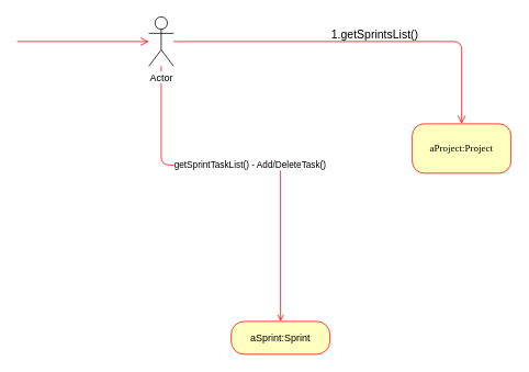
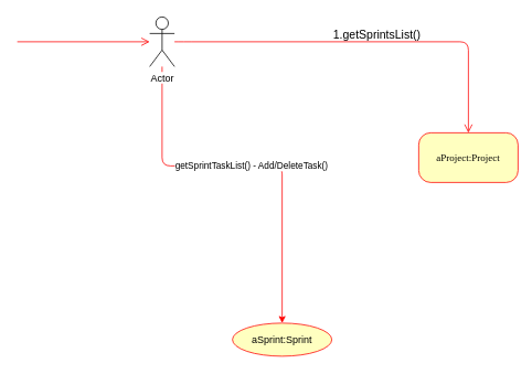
- <mxCell id="2" value="aProject:Project" style="rounded=1;whiteSpace=wrap;html=1;arcSize=24;fillColor=#ffffc0;strokeColor=#ff0000;shadow=0;comic=0;labelBackgroundColor=none;fontFamily=Verdana;fontSize=12;fontColor=#000000;align=center;" vertex="1" parent="1"><mxGeometry x="500" y="150" width="120" height="60" as="geometry" /></mxCell>
+ <mxCell id="2" value="aProject:Project" style="rounded=1;whiteSpace=wrap;html=1;arcSize=24;fillColor=#ffffc0;strokeColor=#ff0000;shadow=0;comic=0;labelBackgroundColor=none;fontFamily=Verdana;fontSize=12;fontColor=#000000;align=center;" vertex="1" parent="1"><mxGeometry x="505" y="160" width="120" height="60" as="geometry" /></mxCell>
- <mxCell id="5" value="getSprintTaskList() - Add/DeleteTask()" style="edgeStyle=orthogonalEdgeStyle;rounded=1;orthogonalLoop=1;jettySize=auto;html=1;entryX=0.5;entryY=0;entryDx=0;entryDy=0;strokeColor=#FF0000;endArrow=open;" edge="1" parent="1" source="6" target="8"><mxGeometry relative="1" as="geometry"><Array as="points"><mxPoint x="195" y="200" /><mxPoint x="340" y="200" /></Array></mxGeometry></mxCell>
+ <mxCell id="5" value="getSprintTaskList() - Add/DeleteTask()" style="edgeStyle=orthogonalEdgeStyle;rounded=1;orthogonalLoop=1;jettySize=auto;html=1;entryX=0.5;entryY=0;entryDx=0;entryDy=0;strokeColor=#FF0000;" edge="1" parent="1" source="6" target="8"><mxGeometry relative="1" as="geometry"><Array as="points"><mxPoint x="195" y="200" /><mxPoint x="340" y="200" /></Array></mxGeometry></mxCell>
- <mxCell id="8" value="aSprint:Sprint" style="rounded=1;whiteSpace=wrap;html=1;arcSize=40;fontColor=#000000;fillColor=#ffffc0;strokeColor=#ff0000;" vertex="1" parent="1"><mxGeometry x="280" y="390" width="120" height="40" as="geometry" /></mxCell>
+ <mxCell id="8" value="aSprint:Sprint" style="ellipse;whiteSpace=wrap;html=1;arcSize=40;fontColor=#000000;fillColor=#ffffc0;strokeColor=#ff0000;" vertex="1" parent="1"><mxGeometry x="280" y="390" width="120" height="40" as="geometry" /></mxCell>
